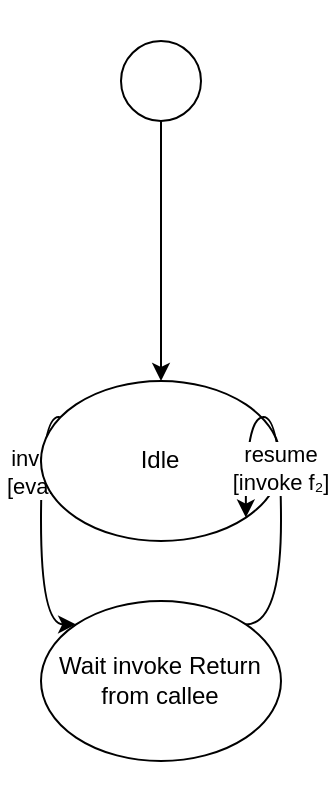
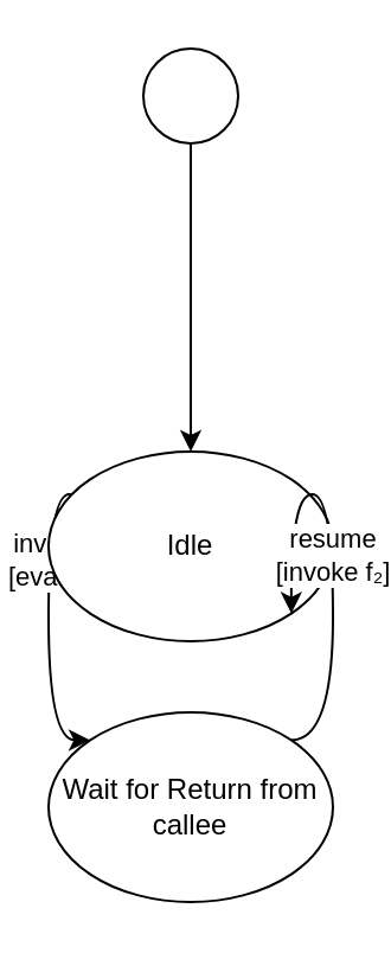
- <mxCell id="7" value="Wait invoke Return from callee" style="ellipse;whiteSpace=wrap;html=1;" vertex="1" parent="1"><mxGeometry x="20" y="300" width="120" height="80" as="geometry" /></mxCell>
+ <mxCell id="7" value="Wait for Return from callee" style="ellipse;whiteSpace=wrap;html=1;" vertex="1" parent="1"><mxGeometry x="20" y="300" width="120" height="80" as="geometry" /></mxCell>
